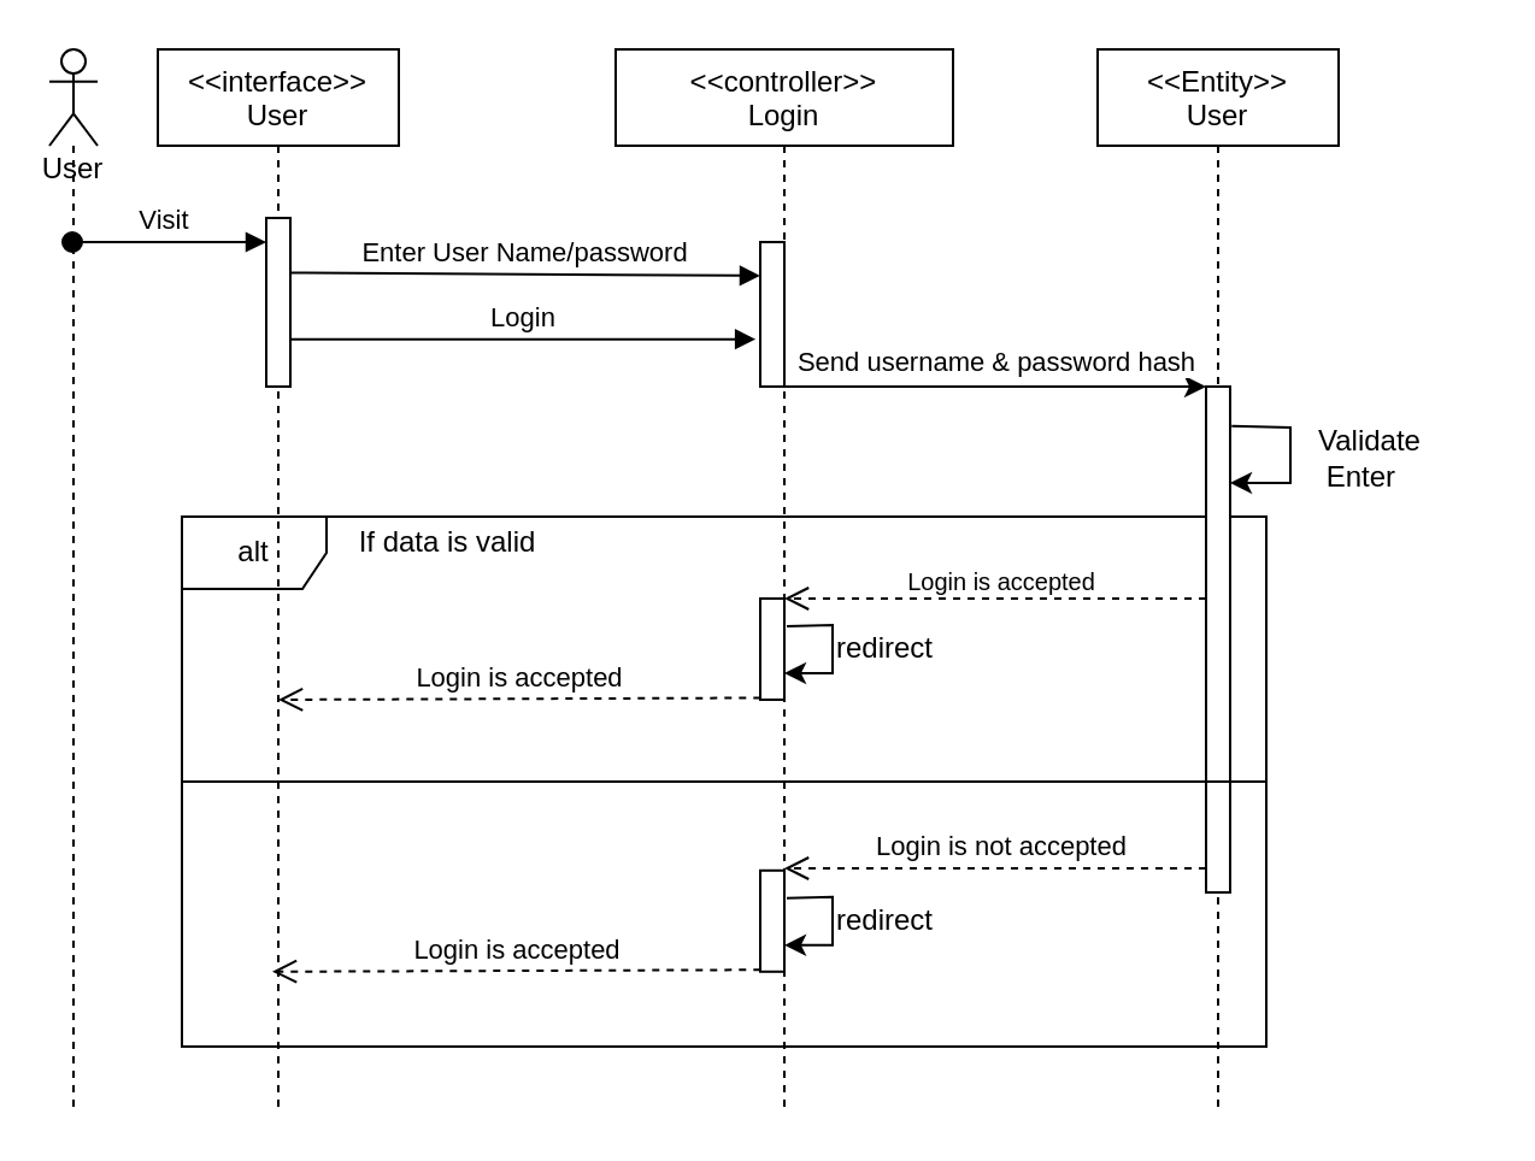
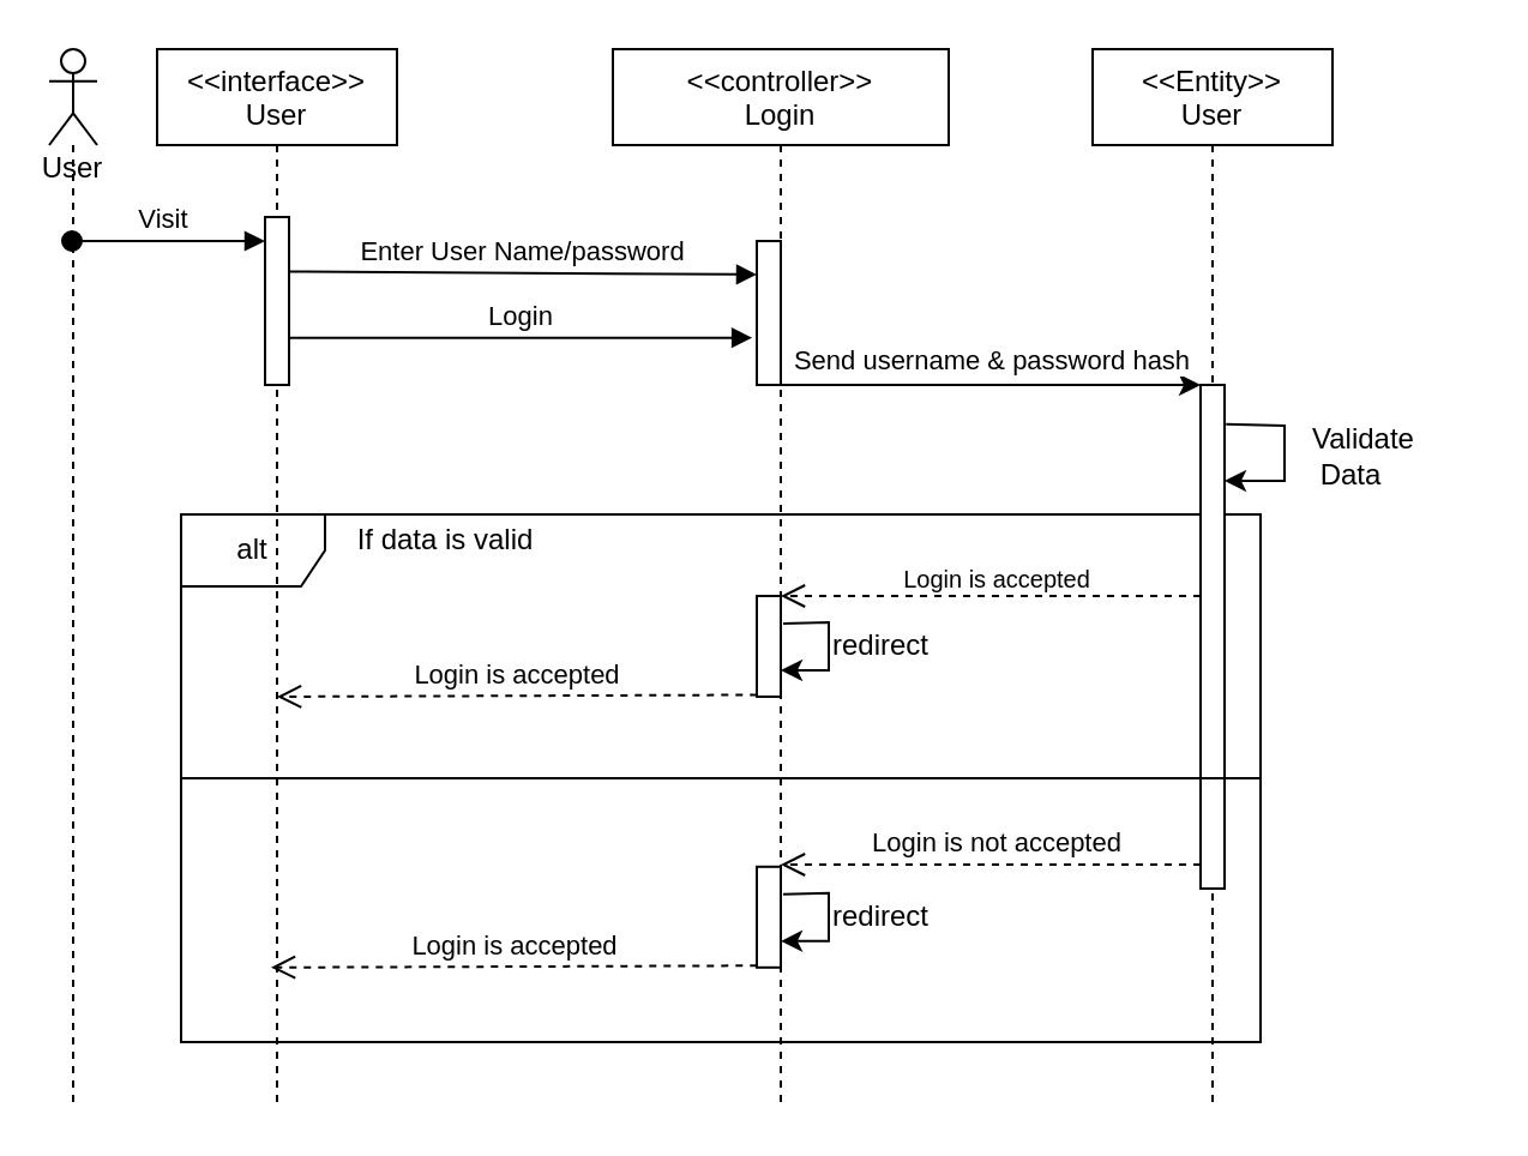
- <mxCell id="19" value="&lt;div style=&quot;&quot;&gt;&lt;span style=&quot;background-color: initial;&quot;&gt;Validate&lt;/span&gt;&lt;/div&gt;&amp;nbsp;Enter" style="text;html=1;align=left;verticalAlign=middle;resizable=0;points=[];autosize=1;strokeColor=none;fillColor=none;" parent="1" vertex="1"><mxGeometry x="545" y="170" width="70" height="40" as="geometry" /></mxCell>
+ <mxCell id="19" value="&lt;div style=&quot;&quot;&gt;&lt;span style=&quot;background-color: initial;&quot;&gt;Validate&lt;/span&gt;&lt;/div&gt;&amp;nbsp;Data" style="text;html=1;align=left;verticalAlign=middle;resizable=0;points=[];autosize=1;strokeColor=none;fillColor=none;" parent="1" vertex="1"><mxGeometry x="545" y="170" width="70" height="40" as="geometry" /></mxCell>
